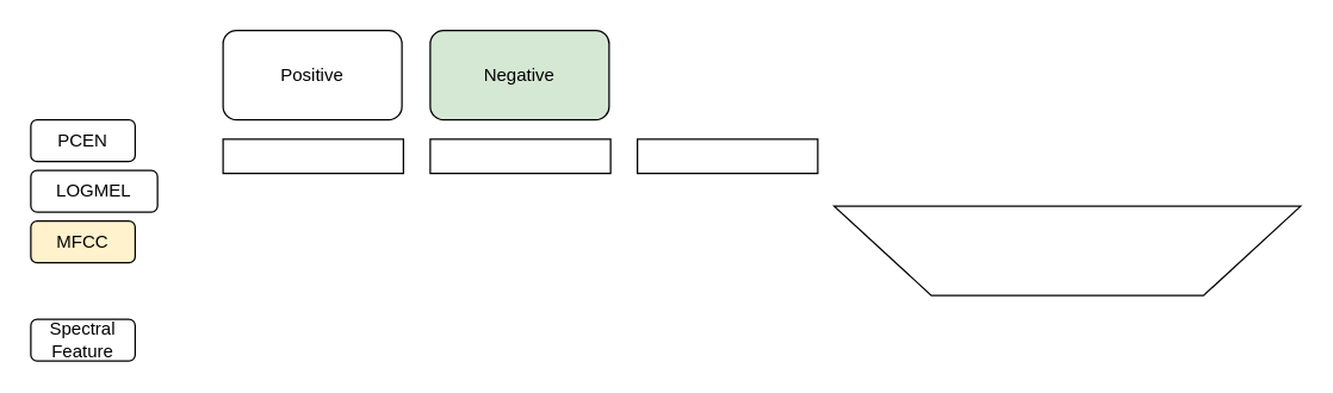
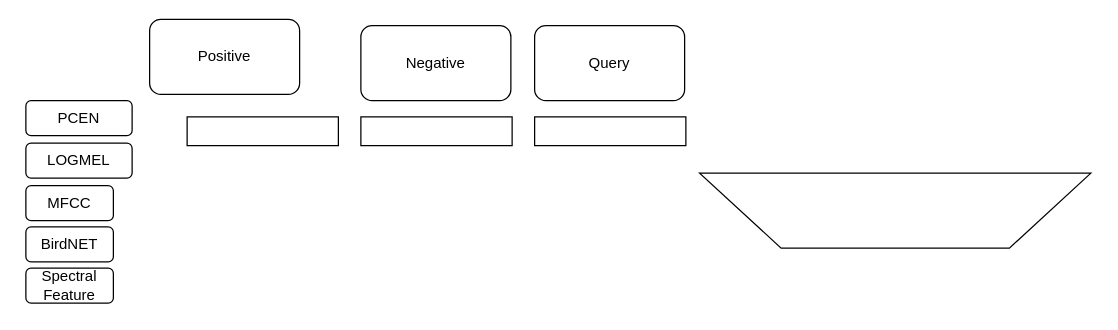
- <mxCell id="2" value="Positive" style="rounded=1;whiteSpace=wrap;html=1;" vertex="1" parent="1"><mxGeometry y="20" width="120" height="60" as="geometry" x="149" /></mxCell>
+ <mxCell id="2" value="Positive" style="rounded=1;whiteSpace=wrap;html=1;" vertex="1" parent="1"><mxGeometry x="119" y="15" width="120" height="60" as="geometry" /></mxCell>
- <mxCell id="7" value="Negative" style="rounded=1;whiteSpace=wrap;html=1;fillColor=#d5e8d4;" vertex="1" parent="1"><mxGeometry x="288" y="20" width="120" height="60" as="geometry" /></mxCell>
+ <mxCell id="7" value="Negative" style="rounded=1;whiteSpace=wrap;html=1;" vertex="1" parent="1"><mxGeometry x="288" y="20" width="120" height="60" as="geometry" /></mxCell>
+ <mxCell id="8" value="Query" style="rounded=1;whiteSpace=wrap;html=1;" vertex="1" parent="1"><mxGeometry x="427" y="20" width="120" height="60" as="geometry" /></mxCell>
- <mxCell id="3" value="PCEN" style="rounded=1;whiteSpace=wrap;html=1;" vertex="1" parent="1"><mxGeometry x="20" y="80" width="70" height="28" as="geometry" /></mxCell>
+ <mxCell id="3" value="PCEN" style="rounded=1;whiteSpace=wrap;html=1;" vertex="1" parent="1"><mxGeometry x="20" y="80" width="85" height="28" as="geometry" /></mxCell>
- <mxCell id="5" value="MFCC" style="rounded=1;whiteSpace=wrap;html=1;fillColor=#fff2cc;" vertex="1" parent="1"><mxGeometry x="20" y="148" width="70" height="28" as="geometry" /></mxCell>
+ <mxCell id="5" value="MFCC" style="rounded=1;whiteSpace=wrap;html=1;" vertex="1" parent="1"><mxGeometry x="20" y="148" width="70" height="28" as="geometry" /></mxCell>
+ <mxCell id="6" value="BirdNET" style="rounded=1;whiteSpace=wrap;html=1;" vertex="1" parent="1"><mxGeometry x="20" y="181" width="70" height="28" as="geometry" /></mxCell>
